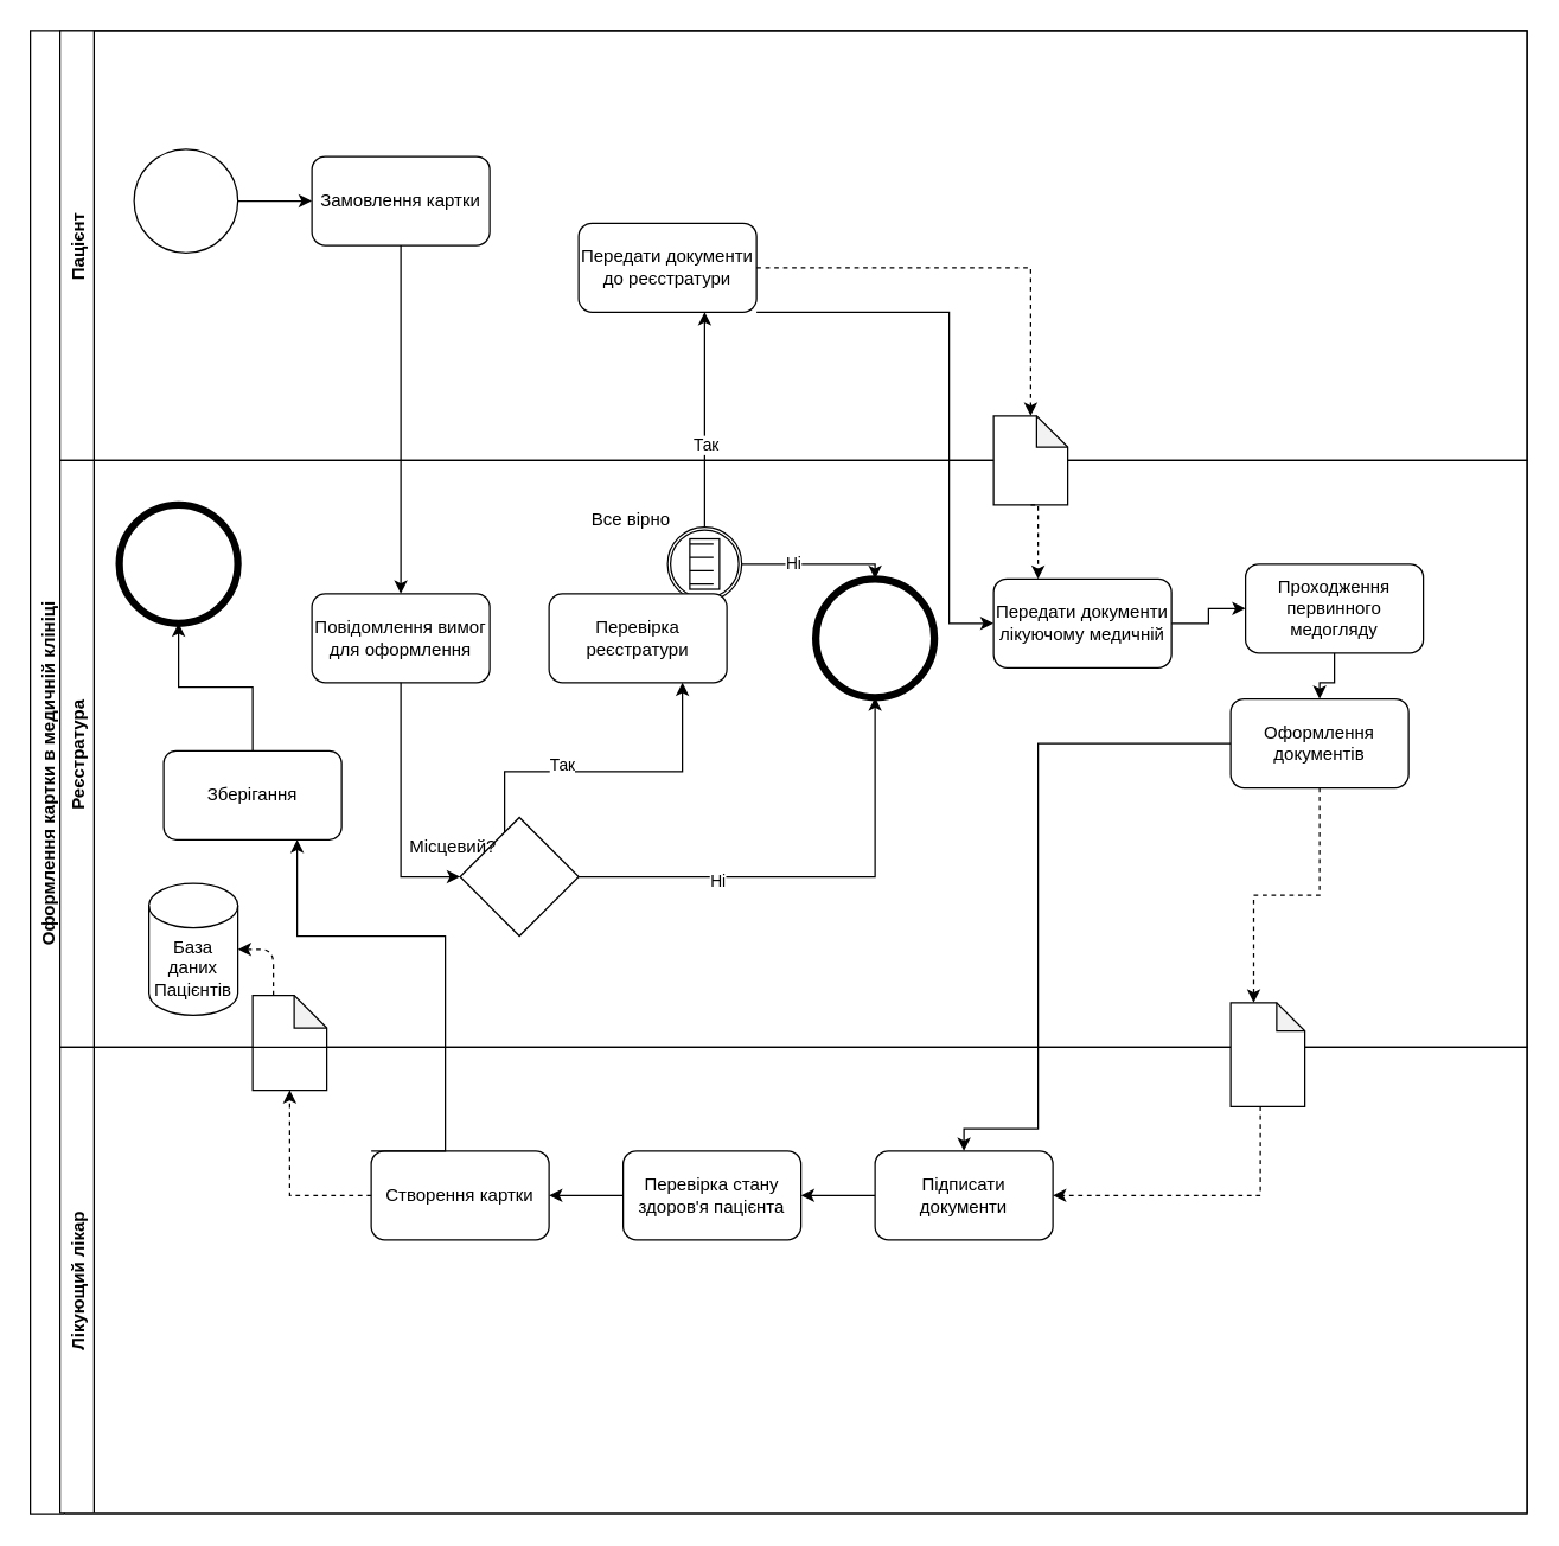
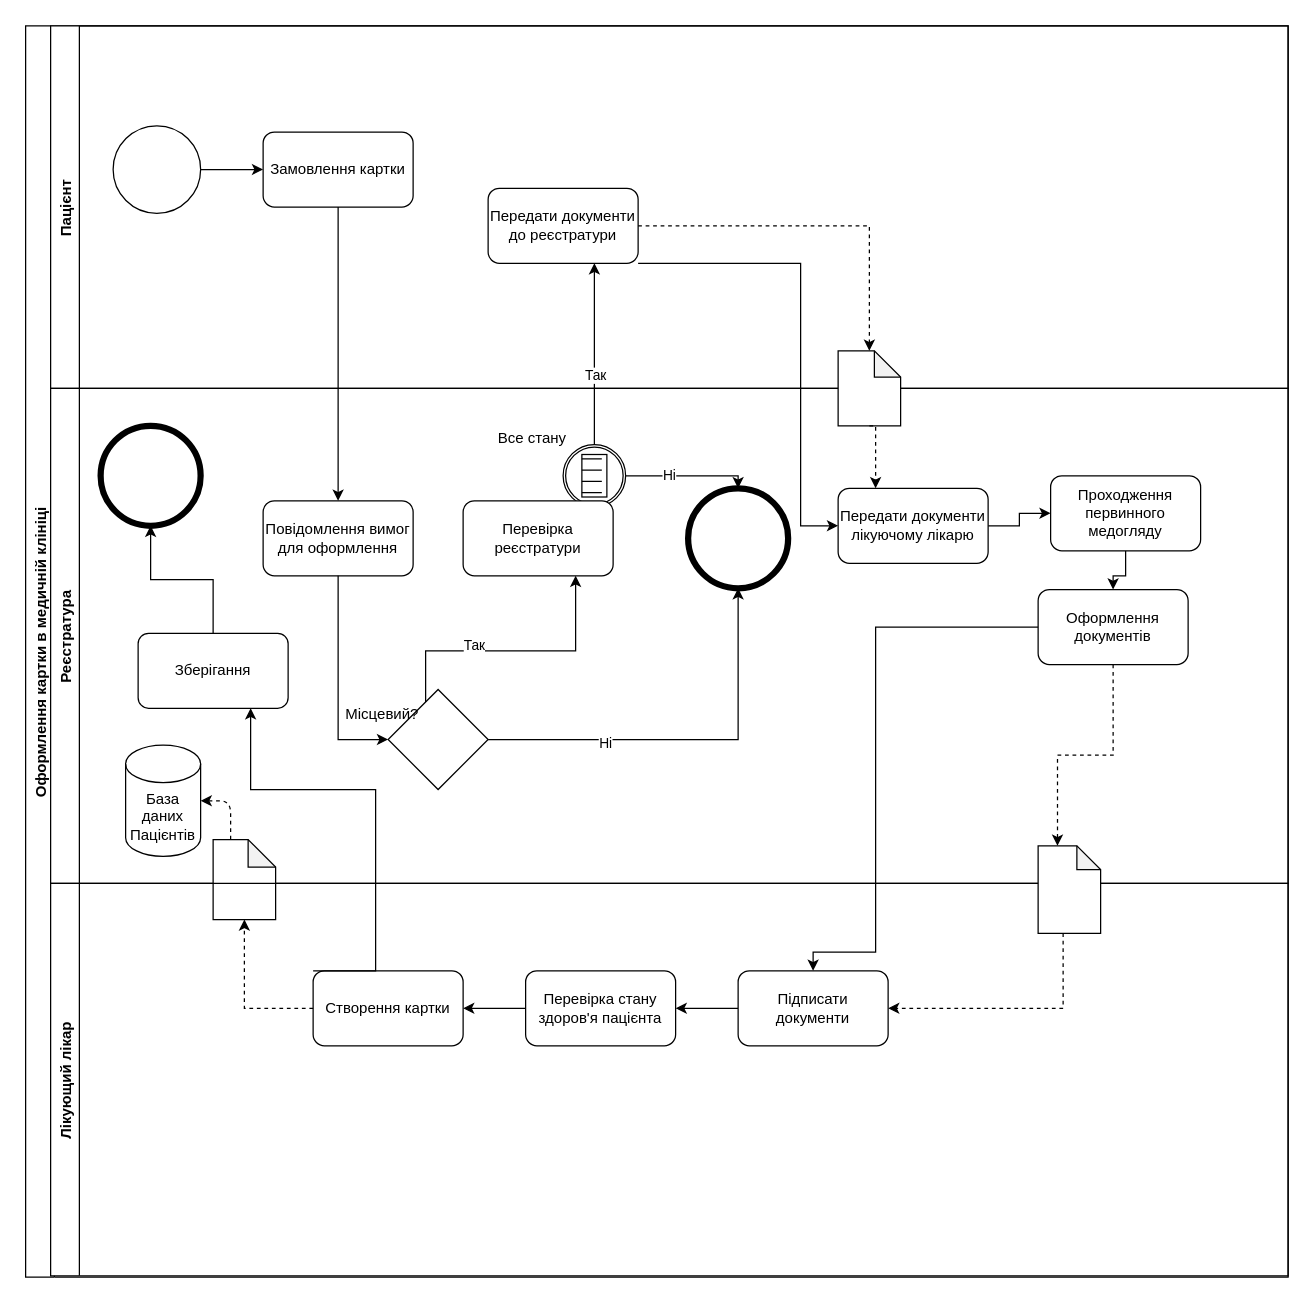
- <mxCell id="15" value="Все вірно" style="text;html=1;align=center;verticalAlign=middle;resizable=0;points=[];autosize=1;strokeColor=none;fillColor=none;" parent="8" vertex="1"><mxGeometry x="350" y="30" width="70" height="20" as="geometry" /></mxCell>
+ <mxCell id="15" value="Все стану" style="text;html=1;align=center;verticalAlign=middle;resizable=0;points=[];autosize=1;strokeColor=none;fillColor=none;" parent="8" vertex="1"><mxGeometry x="350" y="30" width="70" height="20" as="geometry" /></mxCell>
- <mxCell id="13" value="Передати документи лікуючому медичній" style="rounded=1;whiteSpace=wrap;html=1;strokeWidth=1;" parent="8" vertex="1"><mxGeometry x="630" y="80" width="120" height="60" as="geometry" /></mxCell>
+ <mxCell id="13" value="Передати документи лікуючому лікарю" style="rounded=1;whiteSpace=wrap;html=1;strokeWidth=1;" parent="8" vertex="1"><mxGeometry x="630" y="80" width="120" height="60" as="geometry" /></mxCell>
